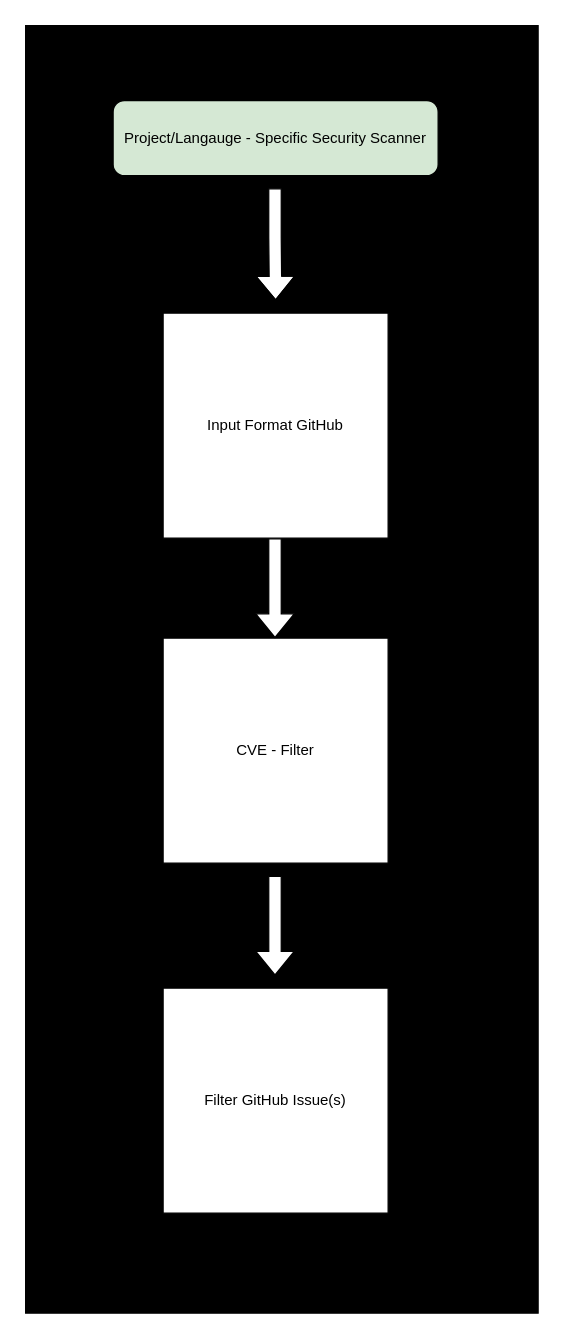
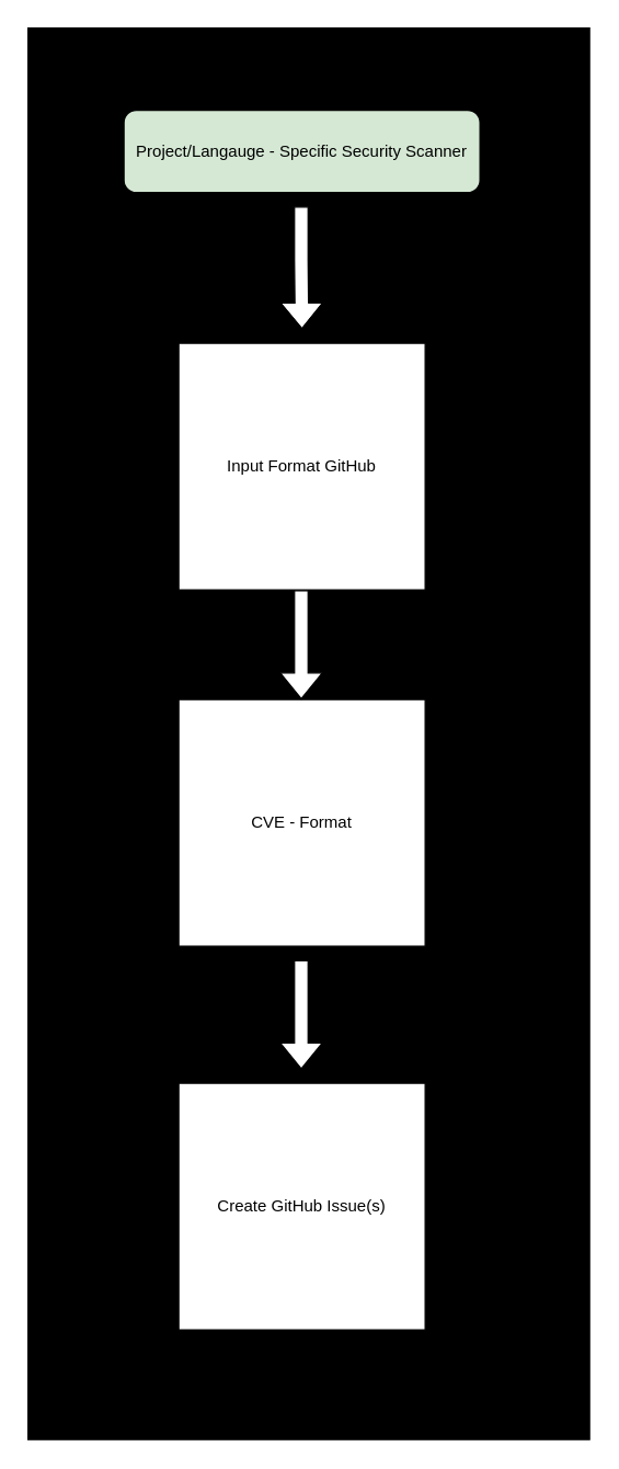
- <mxCell id="5" value="CVE - Filter" style="whiteSpace=wrap;html=1;aspect=fixed;" vertex="1" parent="1"><mxGeometry x="130" y="510" width="180" height="180" as="geometry" /></mxCell>
+ <mxCell id="5" value="CVE - Format" style="whiteSpace=wrap;html=1;aspect=fixed;" vertex="1" parent="1"><mxGeometry x="130" y="510" width="180" height="180" as="geometry" /></mxCell>
- <mxCell id="6" value="Filter GitHub Issue(s)" style="whiteSpace=wrap;html=1;aspect=fixed;" vertex="1" parent="1"><mxGeometry x="130" y="790" width="180" height="180" as="geometry" /></mxCell>
+ <mxCell id="6" value="Create GitHub Issue(s)" style="whiteSpace=wrap;html=1;aspect=fixed;" vertex="1" parent="1"><mxGeometry x="130" y="790" width="180" height="180" as="geometry" /></mxCell>
